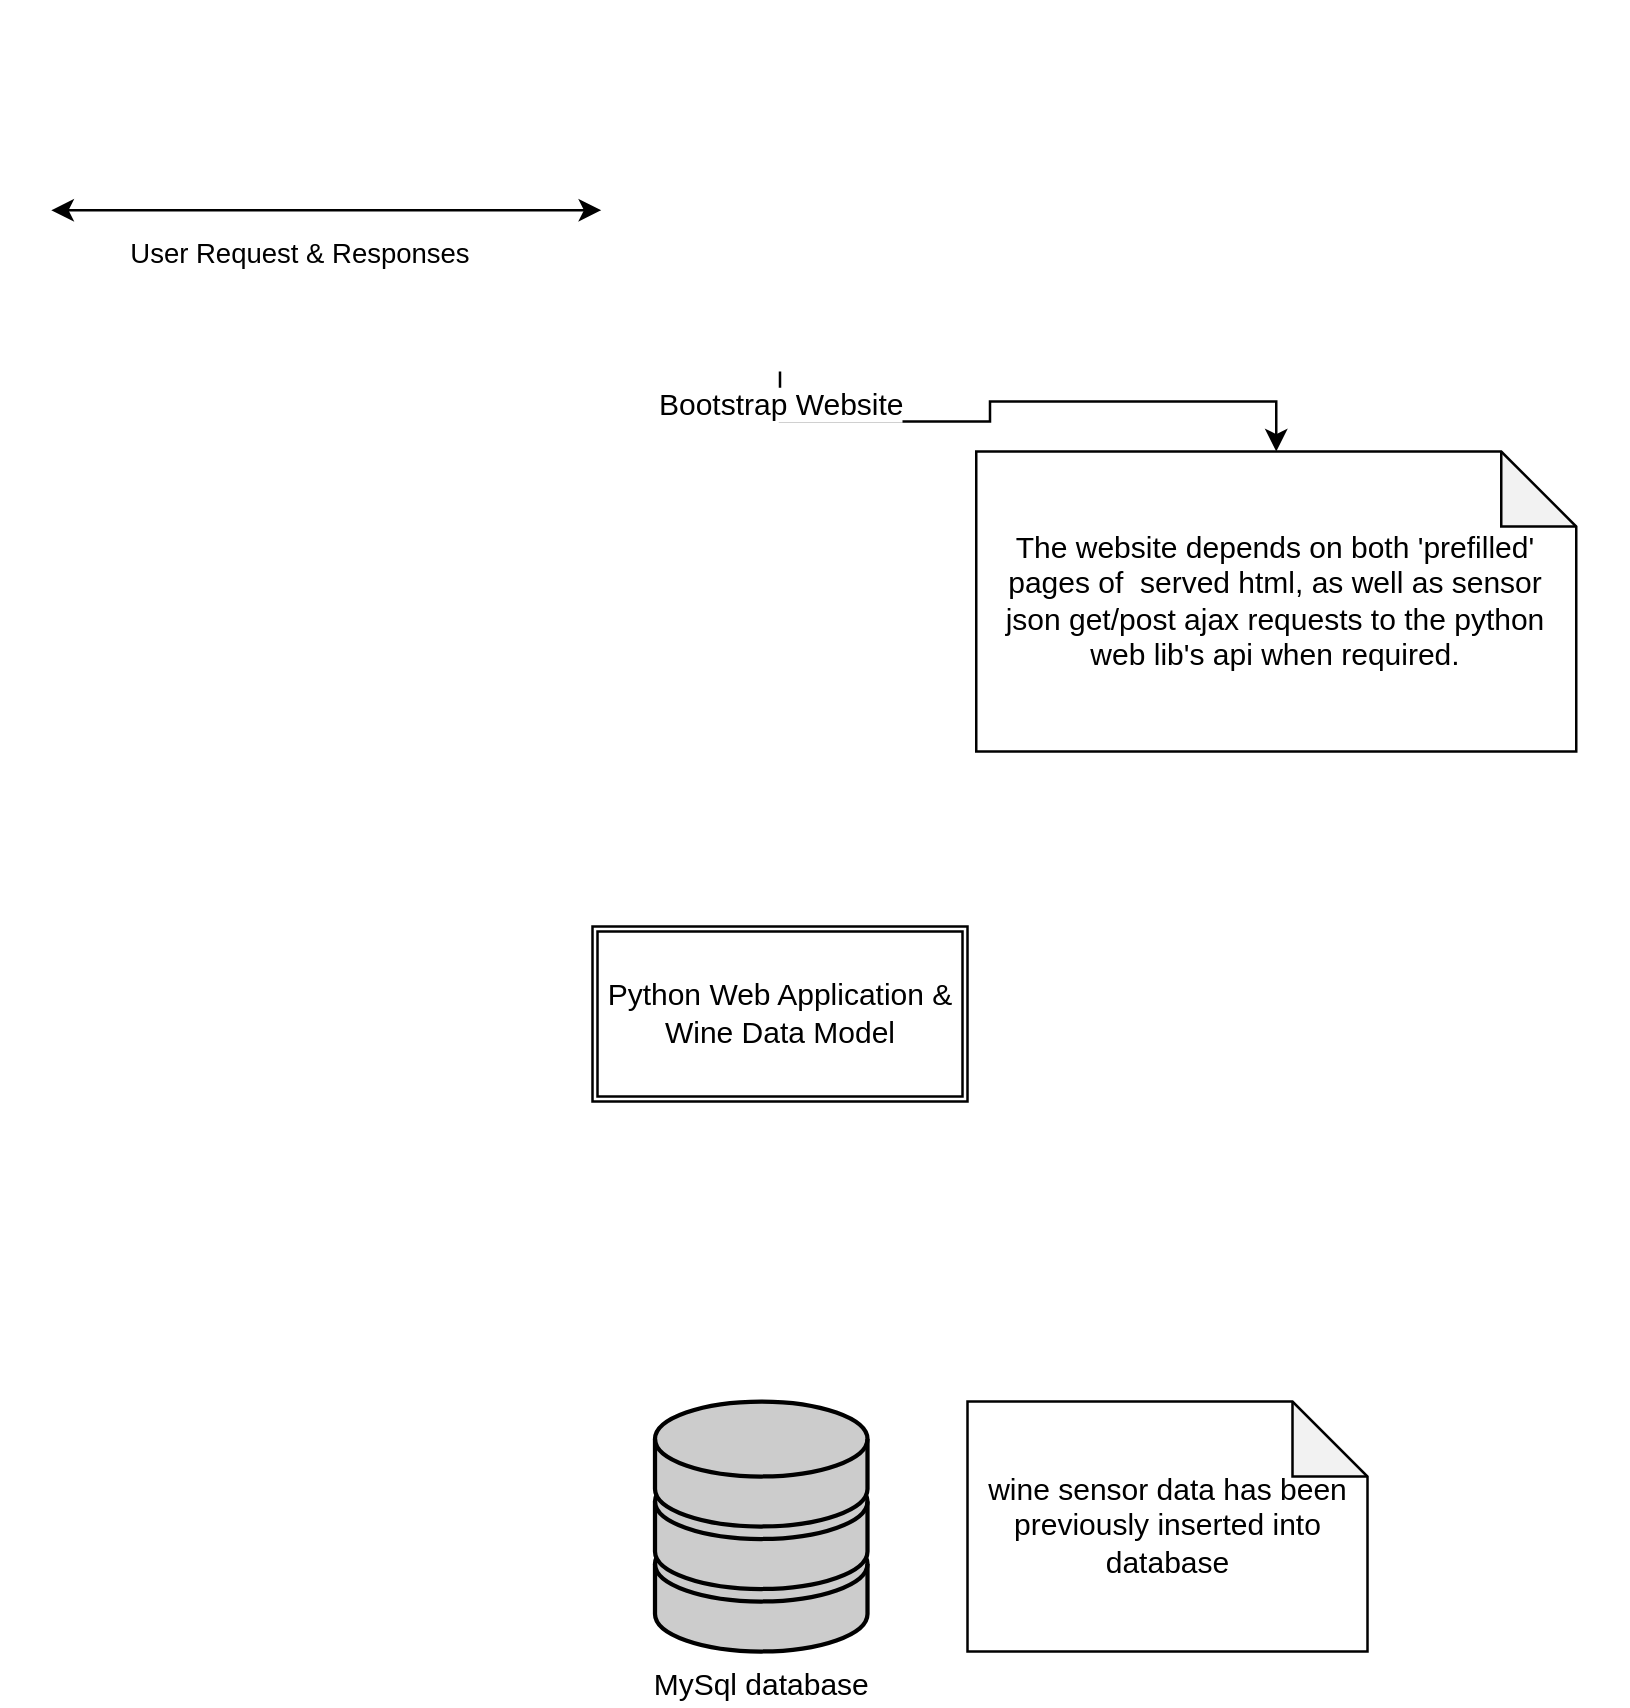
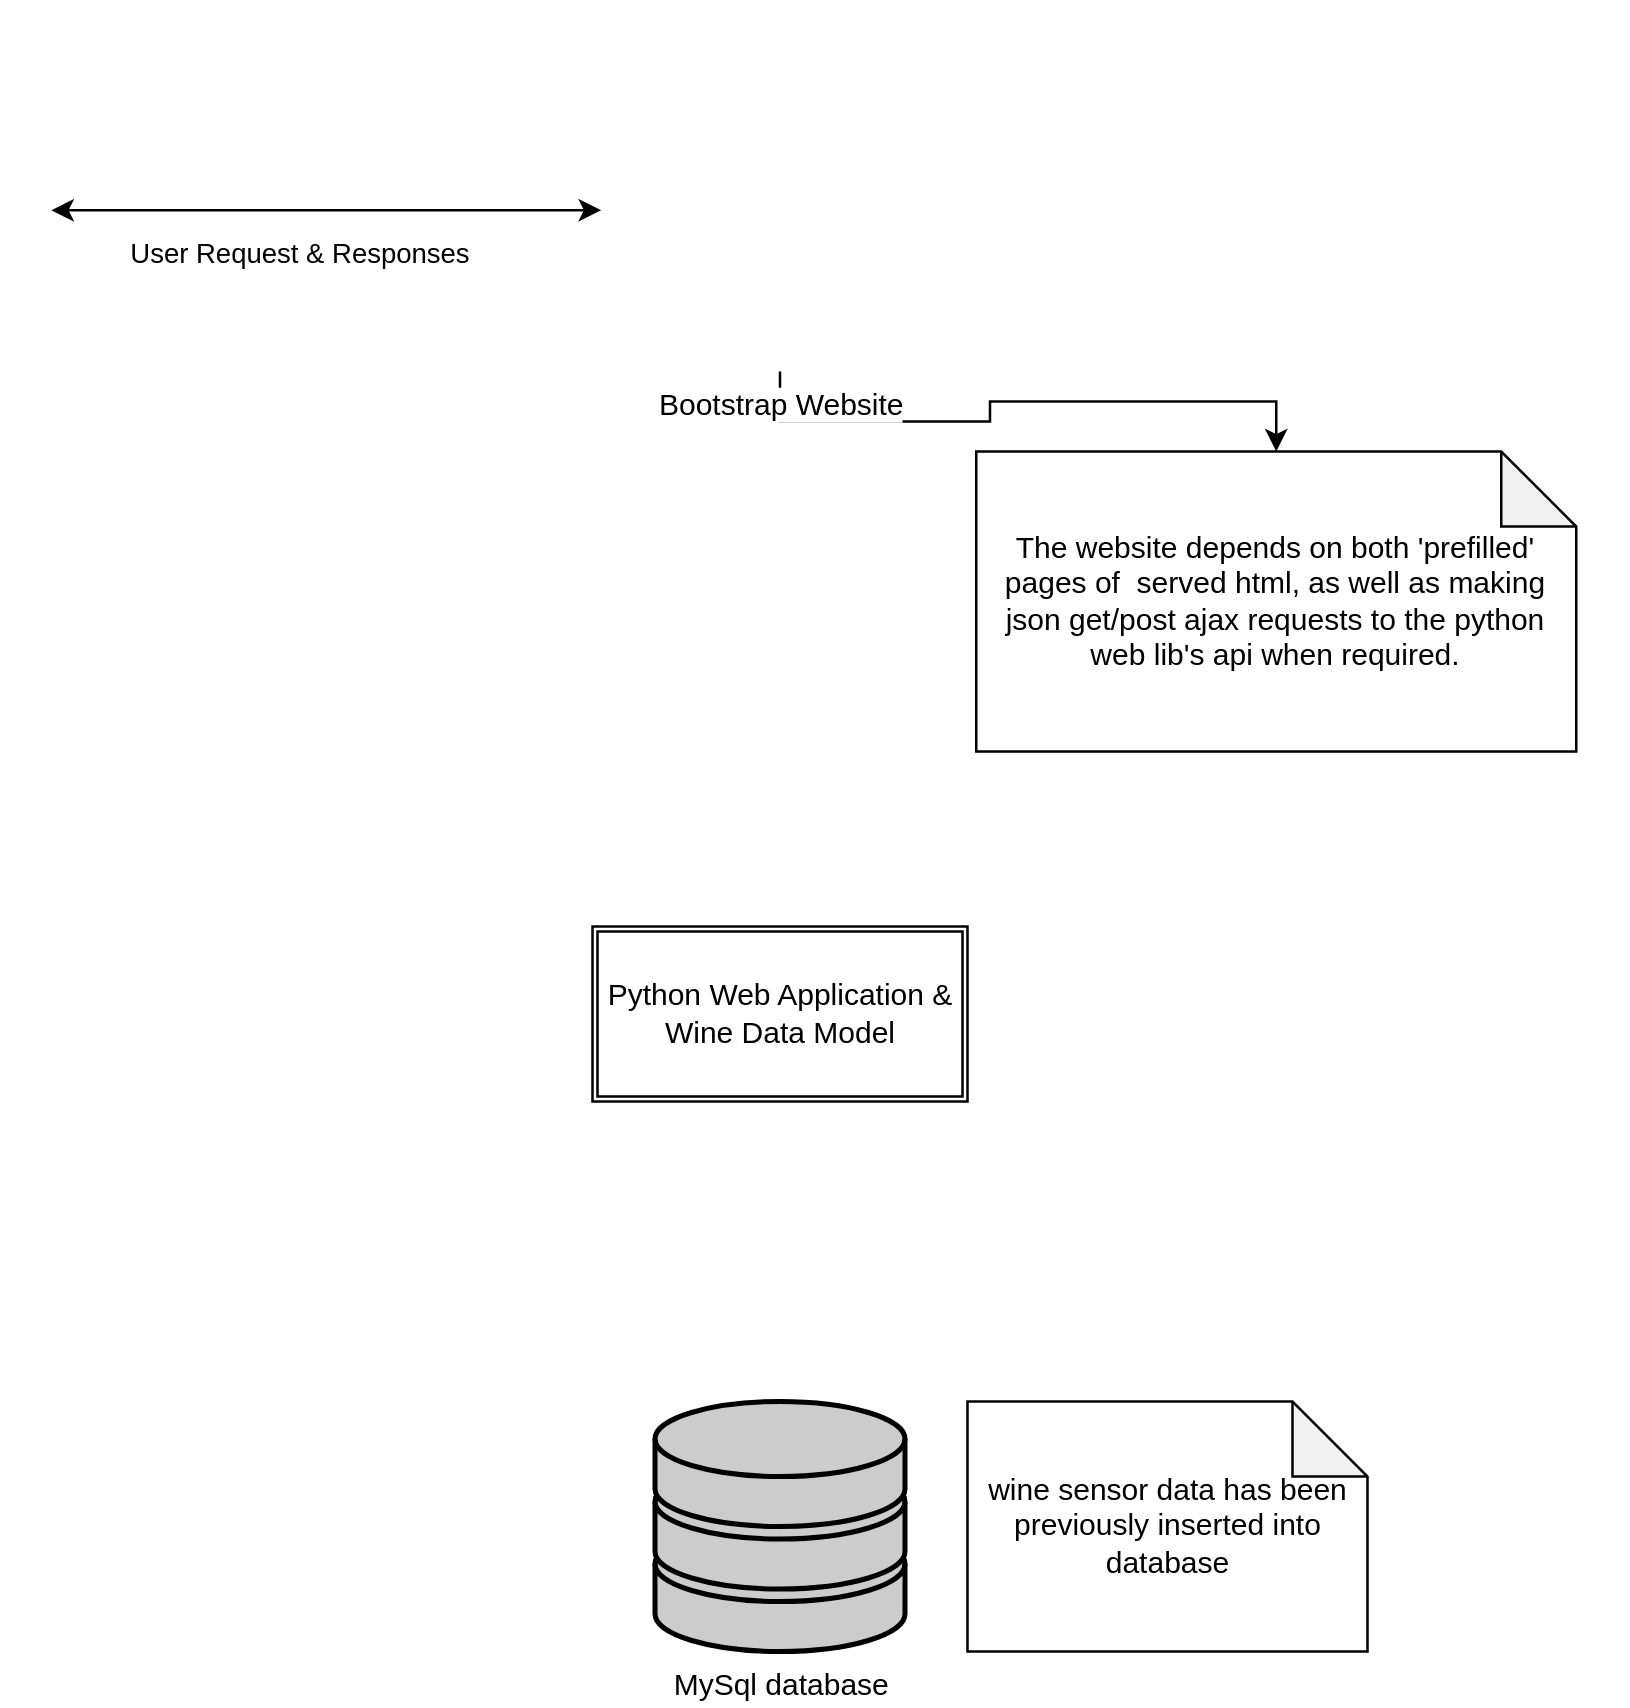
- <mxCell id="9" value="The website depends on both 'prefilled' pages of&amp;nbsp; served html, as well as sensor json get/post ajax requests to the python web lib's api when required." style="shape=note;whiteSpace=wrap;html=1;backgroundOutline=1;darkOpacity=0.05;strokeColor=#000000;" vertex="1" parent="1"><mxGeometry x="390" y="180" width="240" height="120" as="geometry" /></mxCell>
+ <mxCell id="9" value="The website depends on both 'prefilled' pages of&amp;nbsp; served html, as well as making json get/post ajax requests to the python web lib's api when required." style="shape=note;whiteSpace=wrap;html=1;backgroundOutline=1;darkOpacity=0.05;strokeColor=#000000;" vertex="1" parent="1"><mxGeometry x="390" y="180" width="240" height="120" as="geometry" /></mxCell>
- <mxCell id="2" value="&lt;font color=&quot;#000000&quot;&gt;MySql database&lt;/font&gt;" style="fontColor=#0066CC;verticalAlign=top;verticalLabelPosition=bottom;labelPosition=center;align=center;html=1;outlineConnect=0;fillColor=#CCCCCC;gradientColor=none;gradientDirection=north;strokeWidth=2;shape=mxgraph.networks.storage;" vertex="1" parent="1"><mxGeometry x="261.5" y="560" width="85" height="100" as="geometry" /></mxCell>
+ <mxCell id="2" value="&lt;font color=&quot;#000000&quot;&gt;MySql database&lt;/font&gt;" style="fontColor=#0066CC;verticalAlign=top;verticalLabelPosition=bottom;labelPosition=center;align=center;html=1;outlineConnect=0;fillColor=#CCCCCC;gradientColor=none;gradientDirection=north;strokeWidth=2;shape=mxgraph.networks.storage;" vertex="1" parent="1"><mxGeometry x="261.5" y="560" width="100" height="100" as="geometry" /></mxCell>
